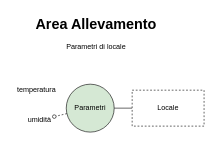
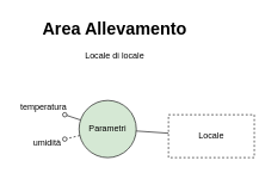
- <mxCell id="2" value="&lt;h1&gt;Area Allevamento&lt;/h1&gt;&lt;div&gt;Parametri di locale&lt;/div&gt;" parent="1" style="text;html=1;strokeColor=none;fillColor=none;spacing=5;spacingTop=-20;whiteSpace=wrap;overflow=hidden;rounded=0;align=center;" vertex="1"><mxGeometry as="geometry" x="50" y="20" width="220" height="120" /></mxCell>
+ <mxCell id="2" value="&lt;h1&gt;Area Allevamento&lt;/h1&gt;&lt;div&gt;Locale di locale&lt;/div&gt;" parent="1" style="text;html=1;strokeColor=none;fillColor=none;spacing=5;spacingTop=-20;whiteSpace=wrap;overflow=hidden;rounded=0;align=center;" vertex="1"><mxGeometry as="geometry" x="50" y="20" width="220" height="120" /></mxCell>
+ <mxCell id="5" parent="1" style="edgeStyle=none;rounded=1;orthogonalLoop=1;jettySize=auto;html=1;endArrow=oval;endFill=0;" edge="1" source="7" target="8"><mxGeometry as="geometry" relative="1" /></mxCell>
- <mxCell id="4" value="Locale" parent="1" style="rounded=0;whiteSpace=wrap;html=1;align=center;dashed=1;" vertex="1"><mxGeometry as="geometry" x="220" y="150" width="120" height="60" /></mxCell>
+ <mxCell id="4" value="Locale" parent="1" style="rounded=0;whiteSpace=wrap;html=1;align=center;dashed=1;" vertex="1"><mxGeometry x="235" y="160" as="geometry" width="120" height="60" /></mxCell>
